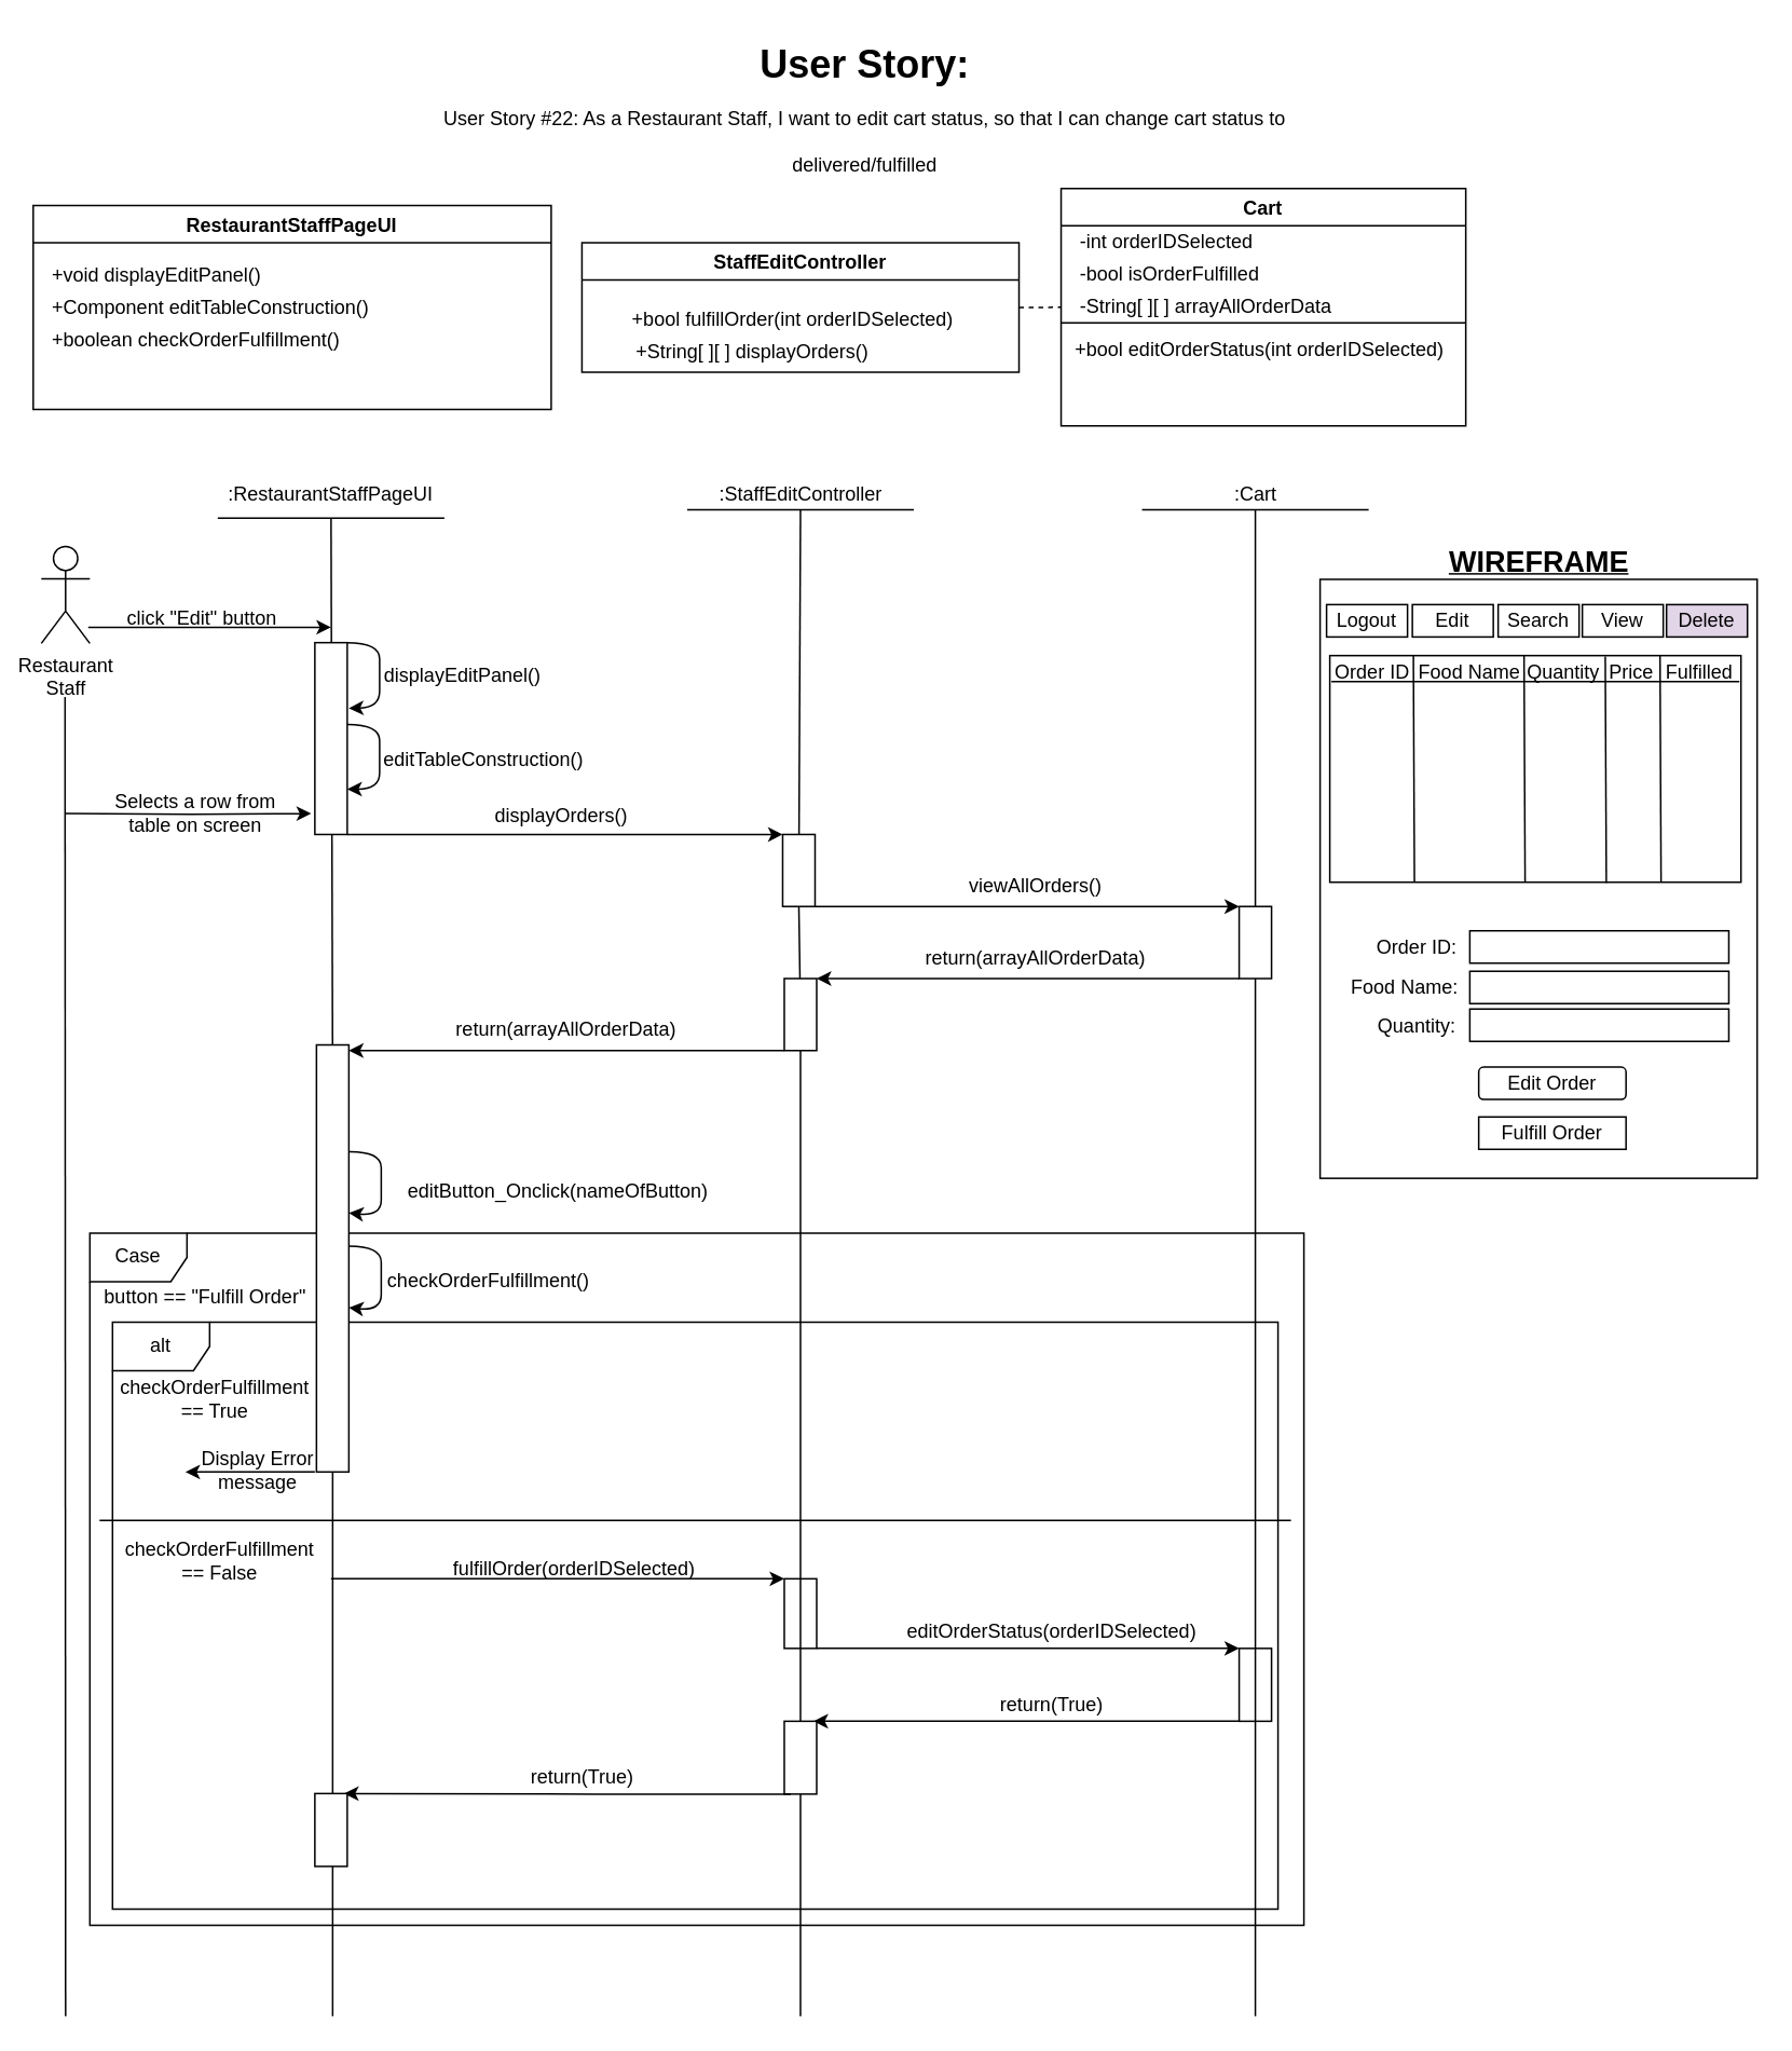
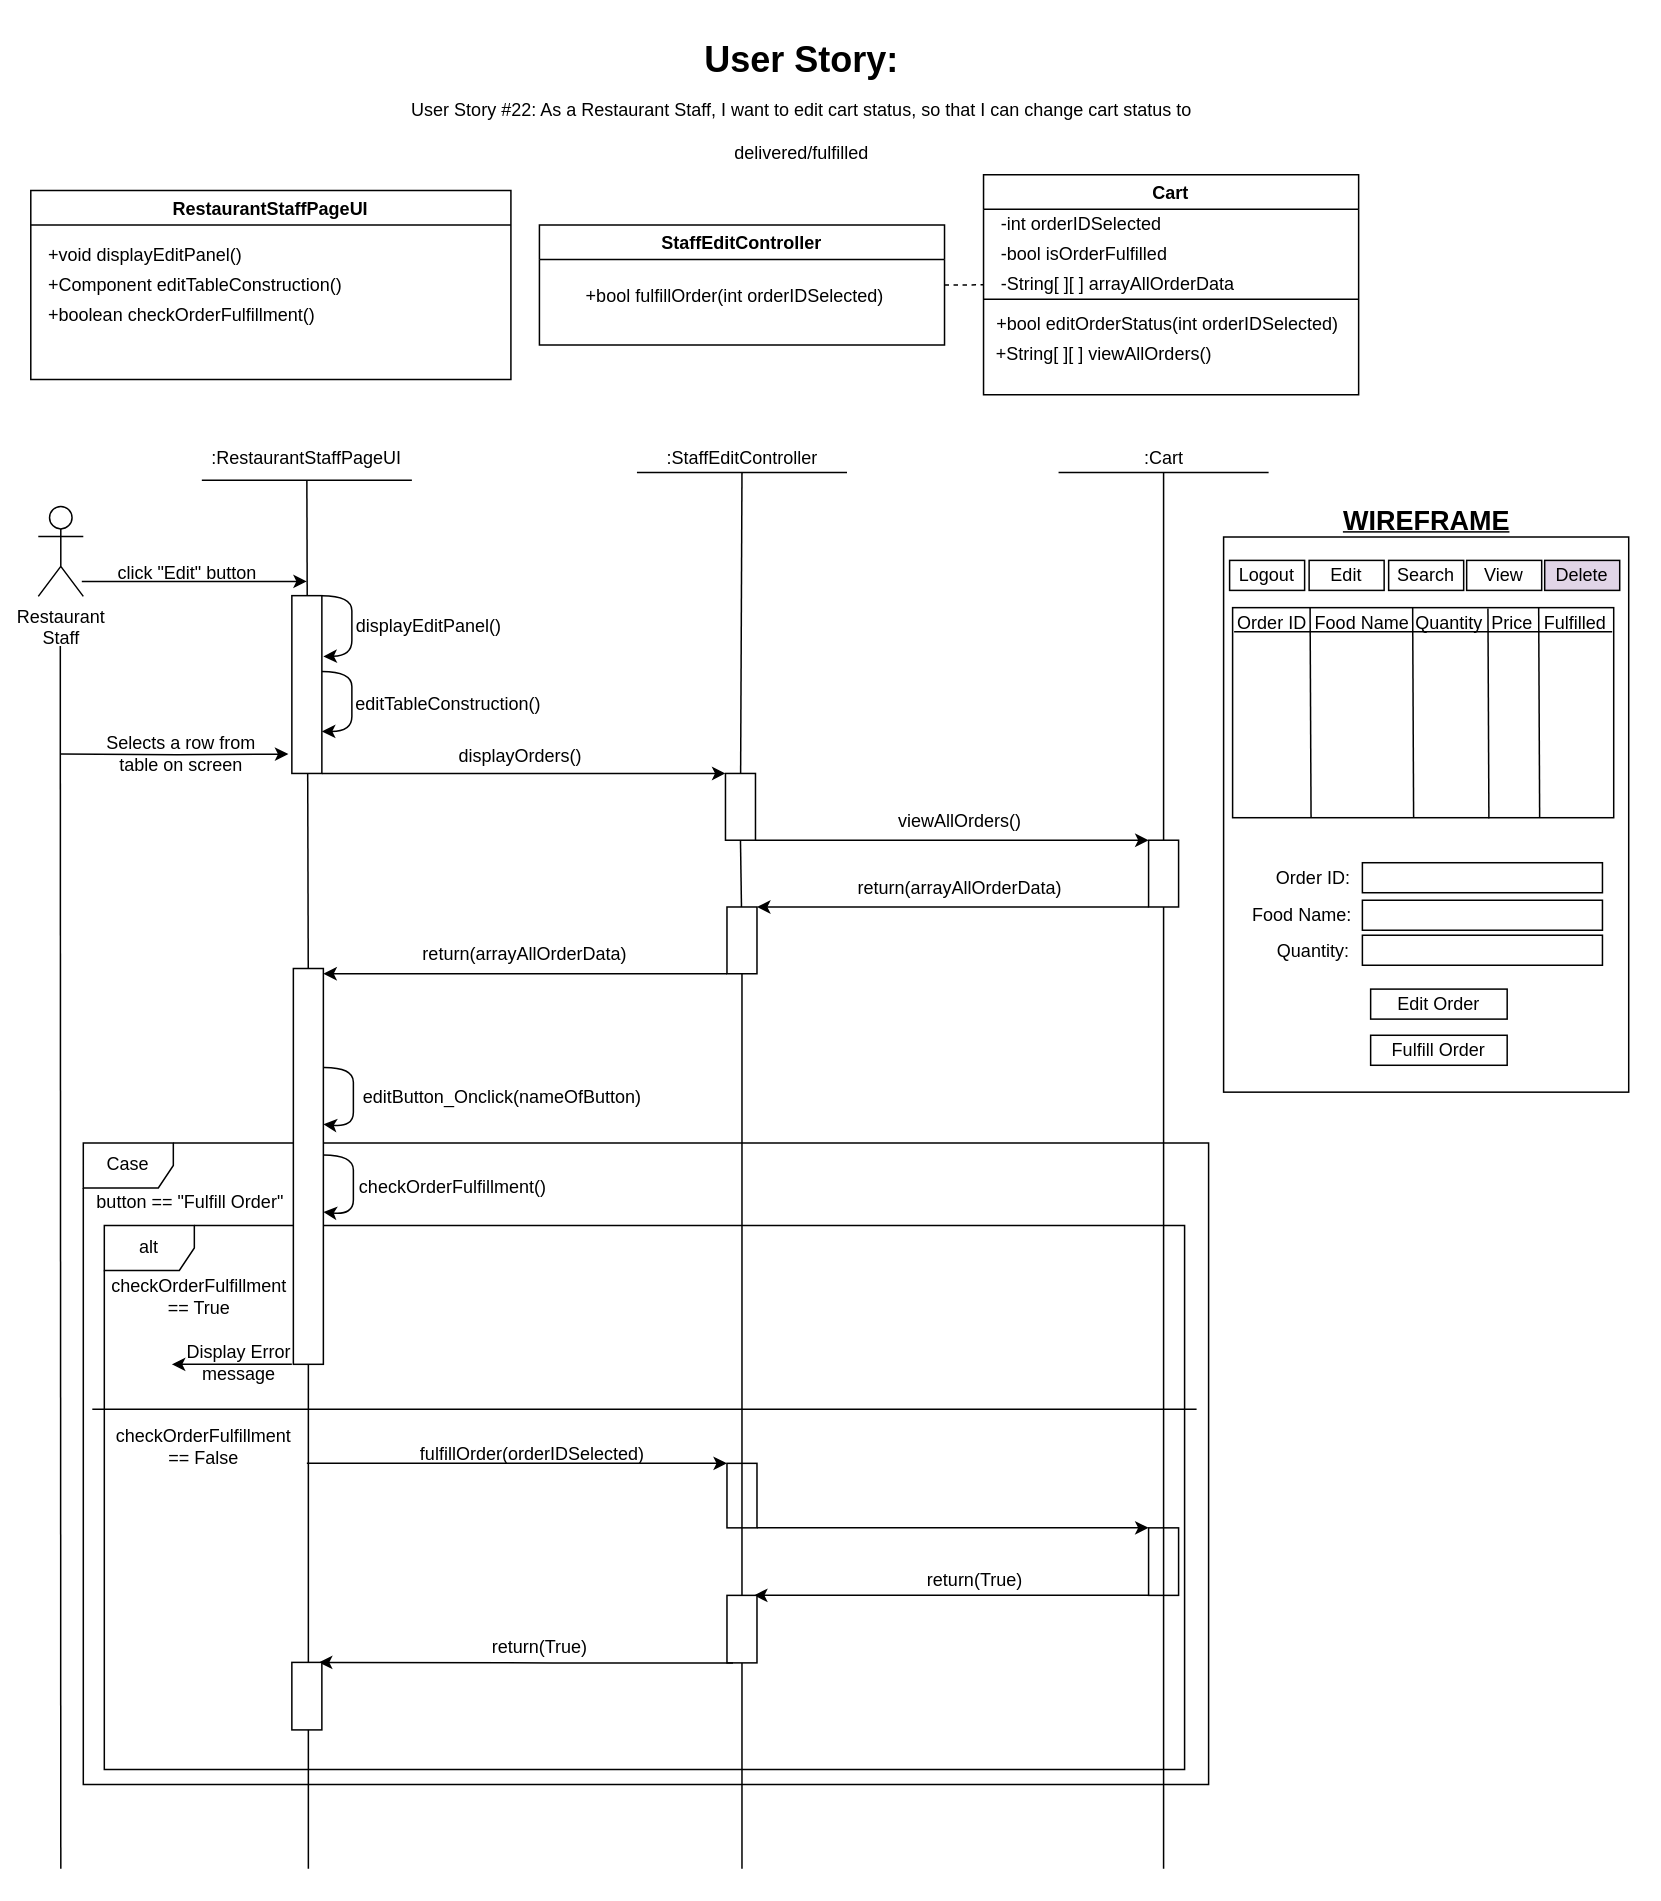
- <mxCell id="13" value="&lt;div style=&quot;text-align: left&quot;&gt;+String[ ][ ] displayOrders()&lt;/div&gt;" style="text;html=1;align=center;verticalAlign=middle;resizable=0;points=[];autosize=1;strokeColor=none;fillColor=none;" parent="11" vertex="1"><mxGeometry x="25" y="57" width="160" height="20" as="geometry" /></mxCell>
+ <mxCell id="19" value="&lt;div style=&quot;text-align: left&quot;&gt;+String[ ][ ] viewAllOrders()&lt;/div&gt;" style="text;html=1;align=center;verticalAlign=middle;resizable=0;points=[];autosize=1;strokeColor=none;fillColor=none;" parent="14" vertex="1"><mxGeometry y="110" width="160" height="20" as="geometry" /></mxCell>
- <mxCell id="46" value="Edit Order" style="whiteSpace=wrap;html=1;rounded=1;" parent="1" vertex="1"><mxGeometry x="913" y="658.73" width="91" height="20" as="geometry" /></mxCell>
+ <mxCell id="46" value="Edit Order" style="rounded=0;whiteSpace=wrap;html=1;" parent="1" vertex="1"><mxGeometry x="913" y="658.73" width="91" height="20" as="geometry" /></mxCell>
- <mxCell id="31" value="&lt;span style=&quot;text-align: left&quot;&gt;editButton_Onclick(nameOfButton)&lt;/span&gt;" style="text;html=1;align=center;verticalAlign=middle;resizable=0;points=[];autosize=1;strokeColor=none;fillColor=none;" parent="1" vertex="1"><mxGeometry x="244" y="725.8" width="200" height="20" as="geometry" /></mxCell>
+ <mxCell id="31" value="&lt;span style=&quot;text-align: left&quot;&gt;editButton_Onclick(nameOfButton)&lt;/span&gt;" style="text;html=1;align=center;verticalAlign=middle;resizable=0;points=[];autosize=1;strokeColor=none;fillColor=none;" parent="1" vertex="1"><mxGeometry x="234" y="720.8" width="200" height="20" as="geometry" /></mxCell>
- <mxCell id="35" value="editOrderStatus(orderIDSelected)" style="text;html=1;align=center;verticalAlign=middle;resizable=0;points=[];autosize=1;strokeColor=none;fillColor=none;" parent="1" vertex="1"><mxGeometry x="554" y="997.8" width="190" height="20" as="geometry" /></mxCell>
